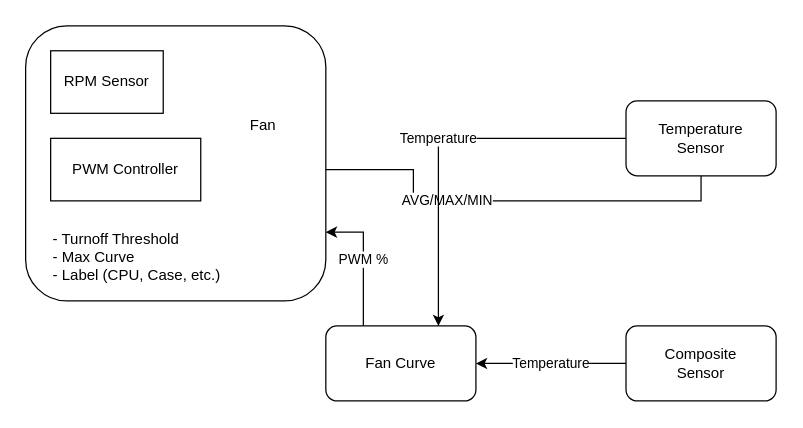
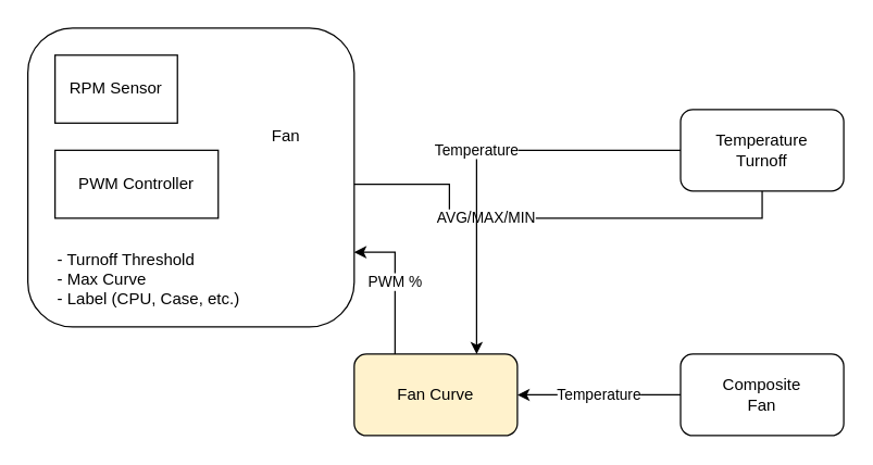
- <mxCell id="6" value="&lt;div&gt;Temperature&lt;/div&gt;&lt;div&gt;Sensor&lt;br&gt;&lt;/div&gt;" style="rounded=1;whiteSpace=wrap;html=1;" vertex="1" parent="1"><mxGeometry x="500" y="80" width="120" height="60" as="geometry" /></mxCell>
+ <mxCell id="6" value="&lt;div&gt;Temperature&lt;/div&gt;&lt;div&gt;Turnoff&lt;br&gt;&lt;/div&gt;" style="rounded=1;whiteSpace=wrap;html=1;" vertex="1" parent="1"><mxGeometry x="500" y="80" width="120" height="60" as="geometry" /></mxCell>
- <mxCell id="3" value="&lt;div&gt;Fan Curve&lt;/div&gt;" style="rounded=1;whiteSpace=wrap;html=1;" vertex="1" parent="1"><mxGeometry x="260" y="260" width="120" height="60" as="geometry" /></mxCell>
+ <mxCell id="3" value="&lt;div&gt;Fan Curve&lt;/div&gt;" style="rounded=1;whiteSpace=wrap;html=1;fillColor=#fff2cc;" vertex="1" parent="1"><mxGeometry x="260" y="260" width="120" height="60" as="geometry" /></mxCell>
- <mxCell id="8" value="&lt;div&gt;Composite&lt;/div&gt;&lt;div&gt;Sensor&lt;br&gt;&lt;/div&gt;" style="rounded=1;whiteSpace=wrap;html=1;" vertex="1" parent="1"><mxGeometry x="500" y="260" width="120" height="60" as="geometry" /></mxCell>
+ <mxCell id="8" value="&lt;div&gt;Composite&lt;/div&gt;&lt;div&gt;Fan&lt;br&gt;&lt;/div&gt;" style="rounded=1;whiteSpace=wrap;html=1;" vertex="1" parent="1"><mxGeometry x="500" y="260" width="120" height="60" as="geometry" /></mxCell>
